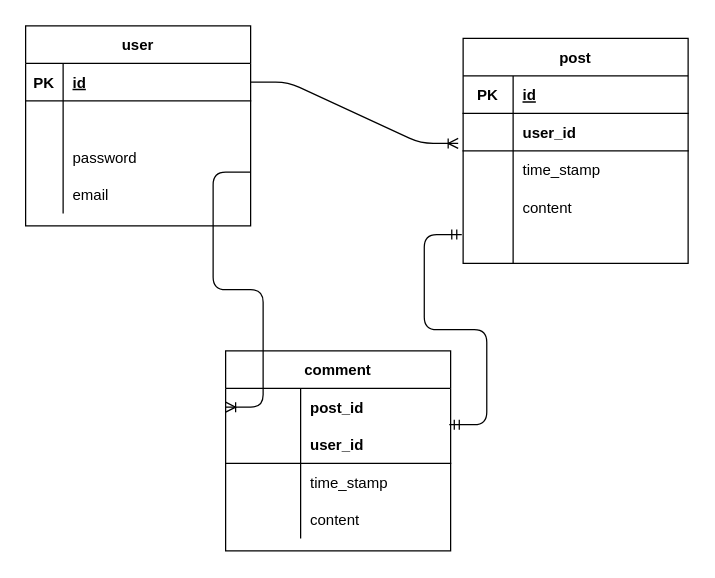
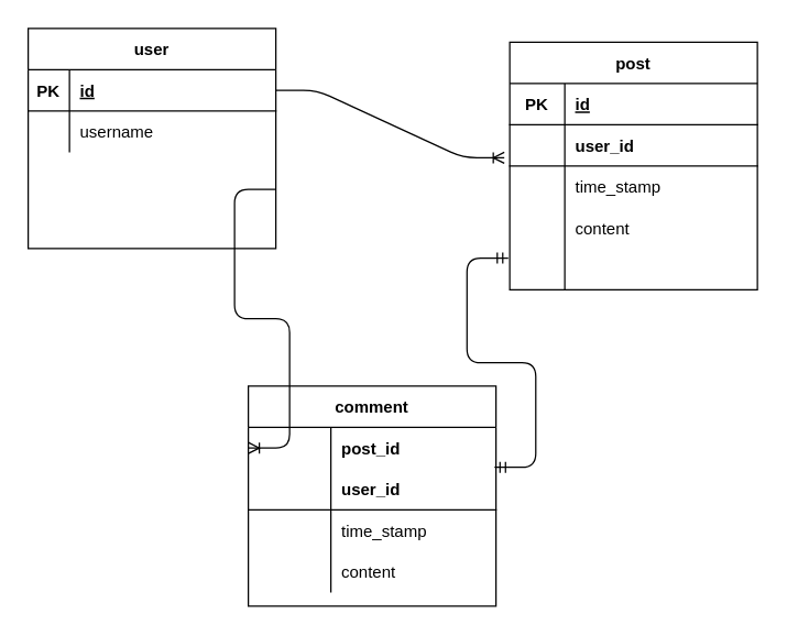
+ <mxCell id="19" value="username" style="shape=partialRectangle;connectable=0;fillColor=none;top=0;left=0;bottom=0;right=0;align=left;spacingLeft=6;overflow=hidden;" vertex="1" parent="17"><mxGeometry x="30" width="150" height="30" as="geometry" /></mxCell>
- <mxCell id="22" value="password" style="shape=partialRectangle;connectable=0;fillColor=none;top=0;left=0;bottom=0;right=0;align=left;spacingLeft=6;overflow=hidden;" vertex="1" parent="20"><mxGeometry x="30" width="150" height="30" as="geometry" /></mxCell>
- <mxCell id="25" value="email" style="shape=partialRectangle;connectable=0;fillColor=none;top=0;left=0;bottom=0;right=0;align=left;spacingLeft=6;overflow=hidden;" vertex="1" parent="23"><mxGeometry x="30" width="150" height="30" as="geometry" /></mxCell>
